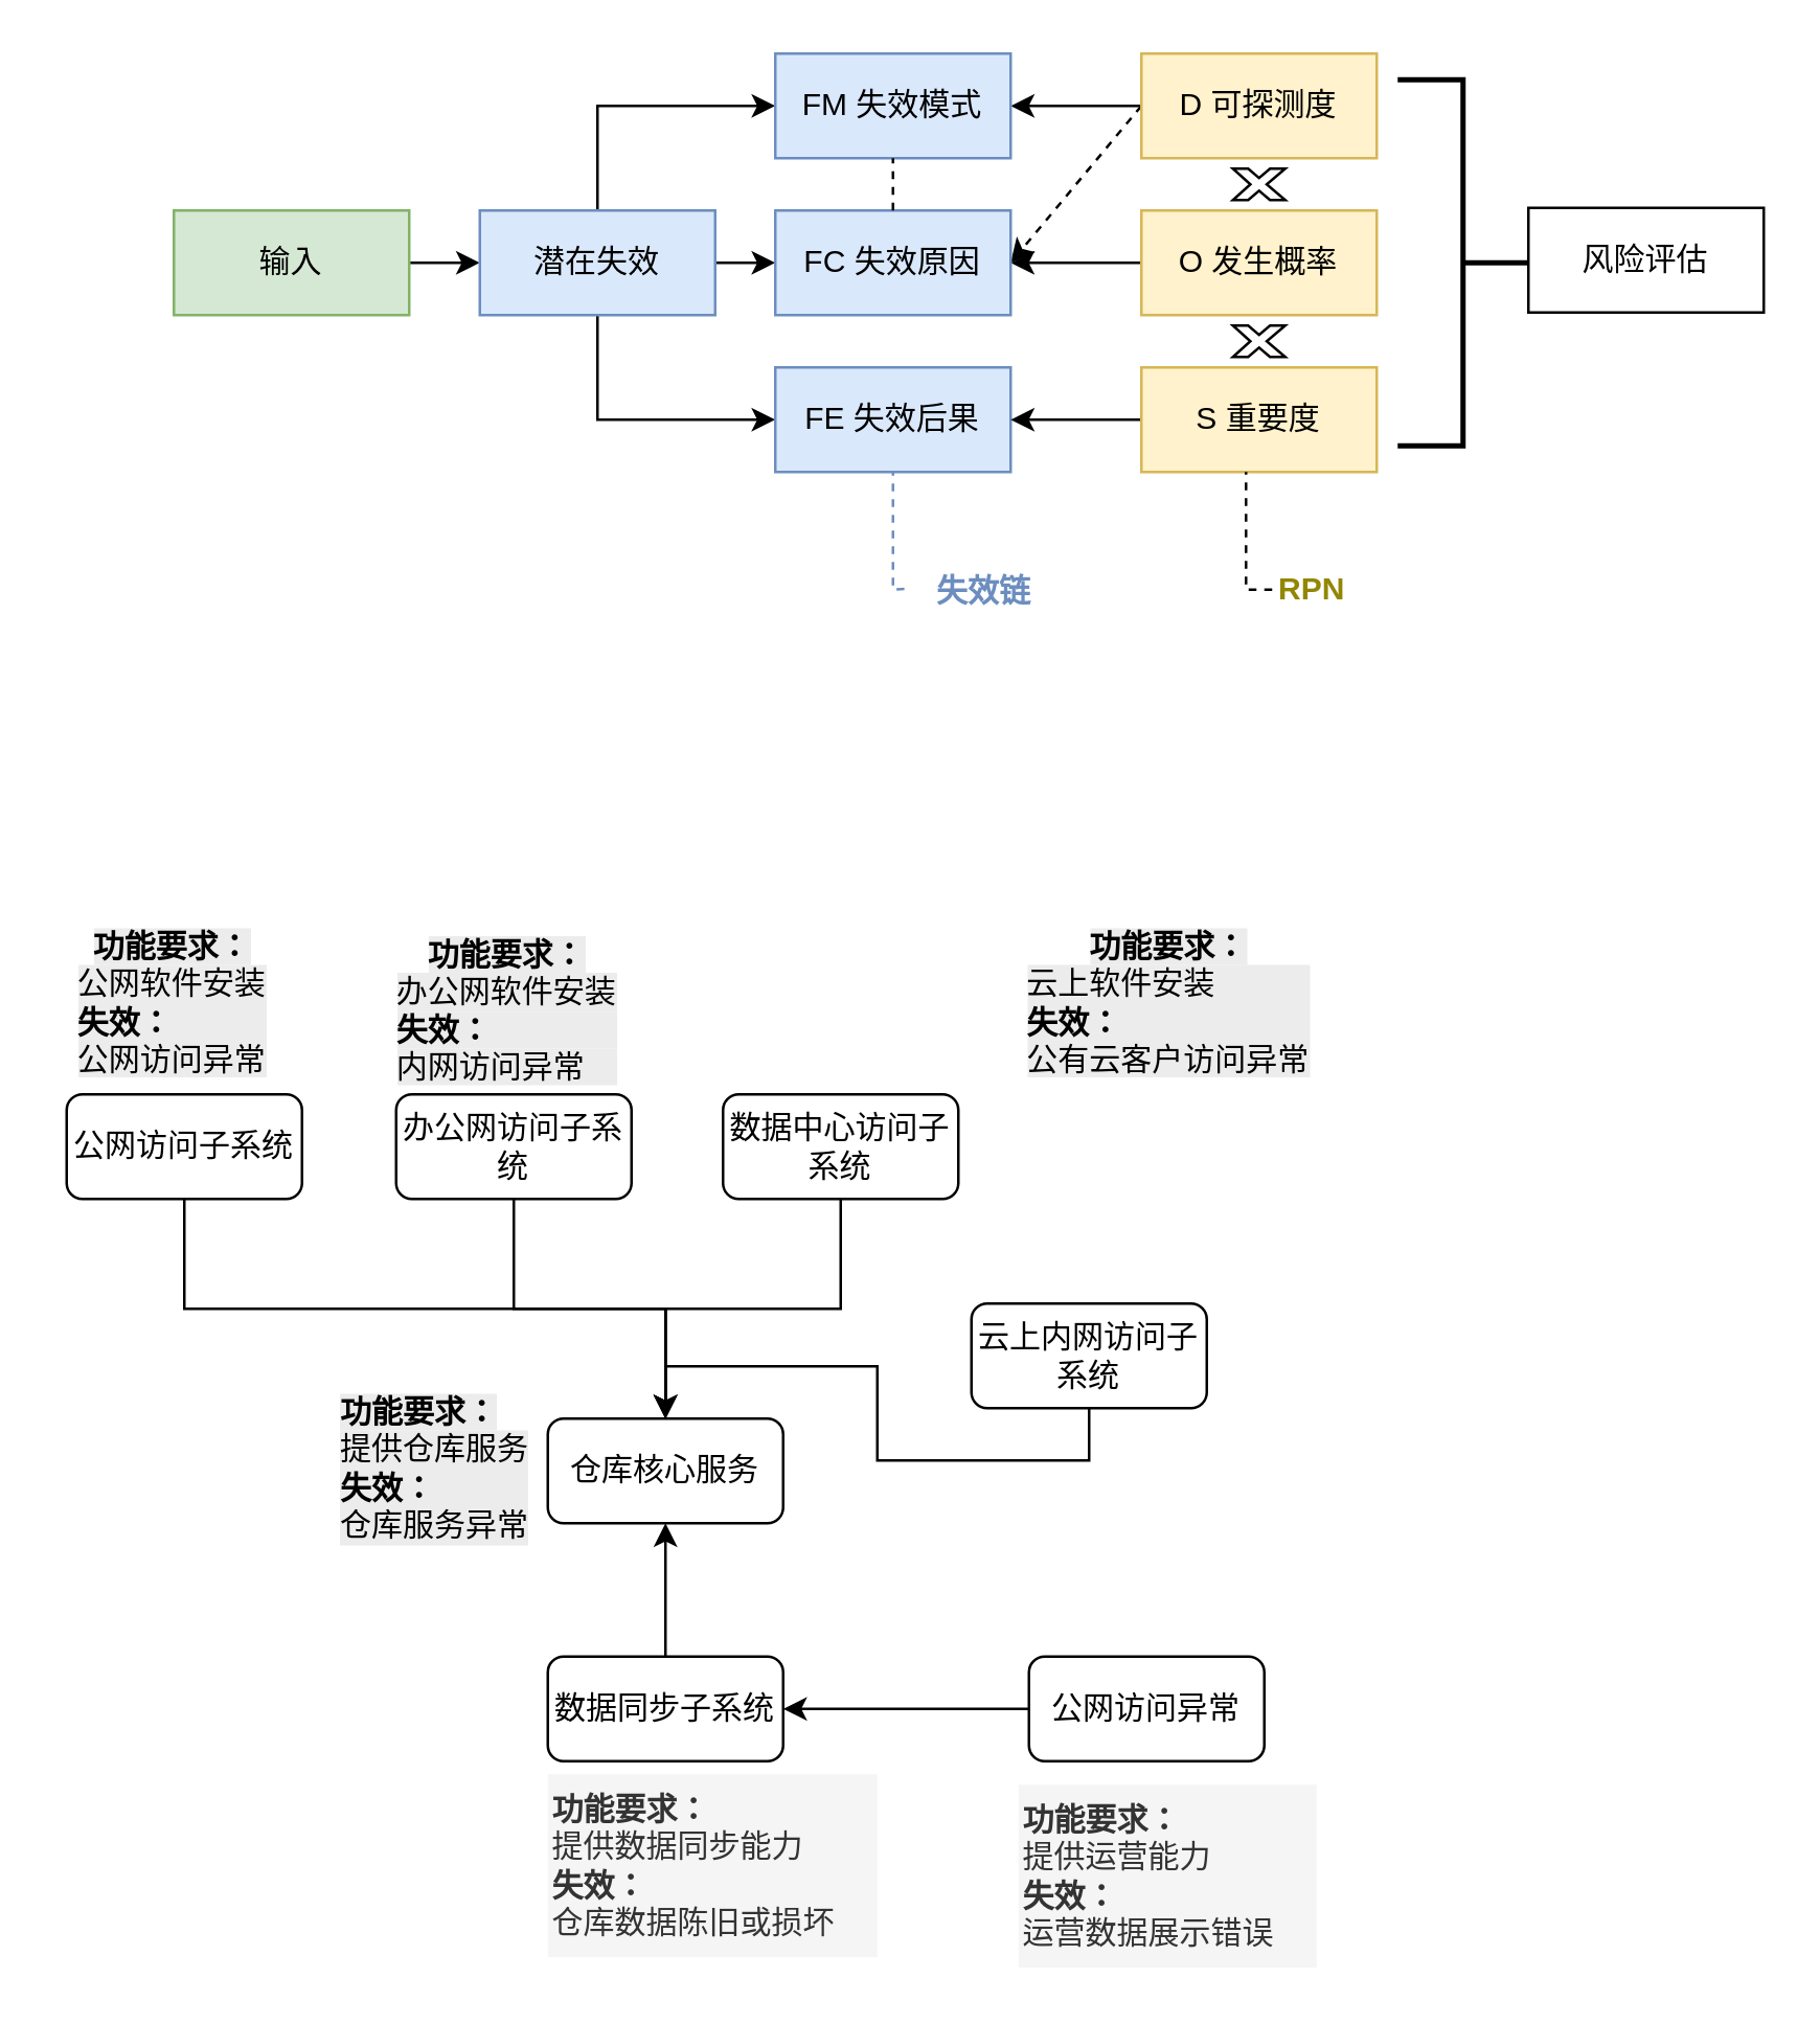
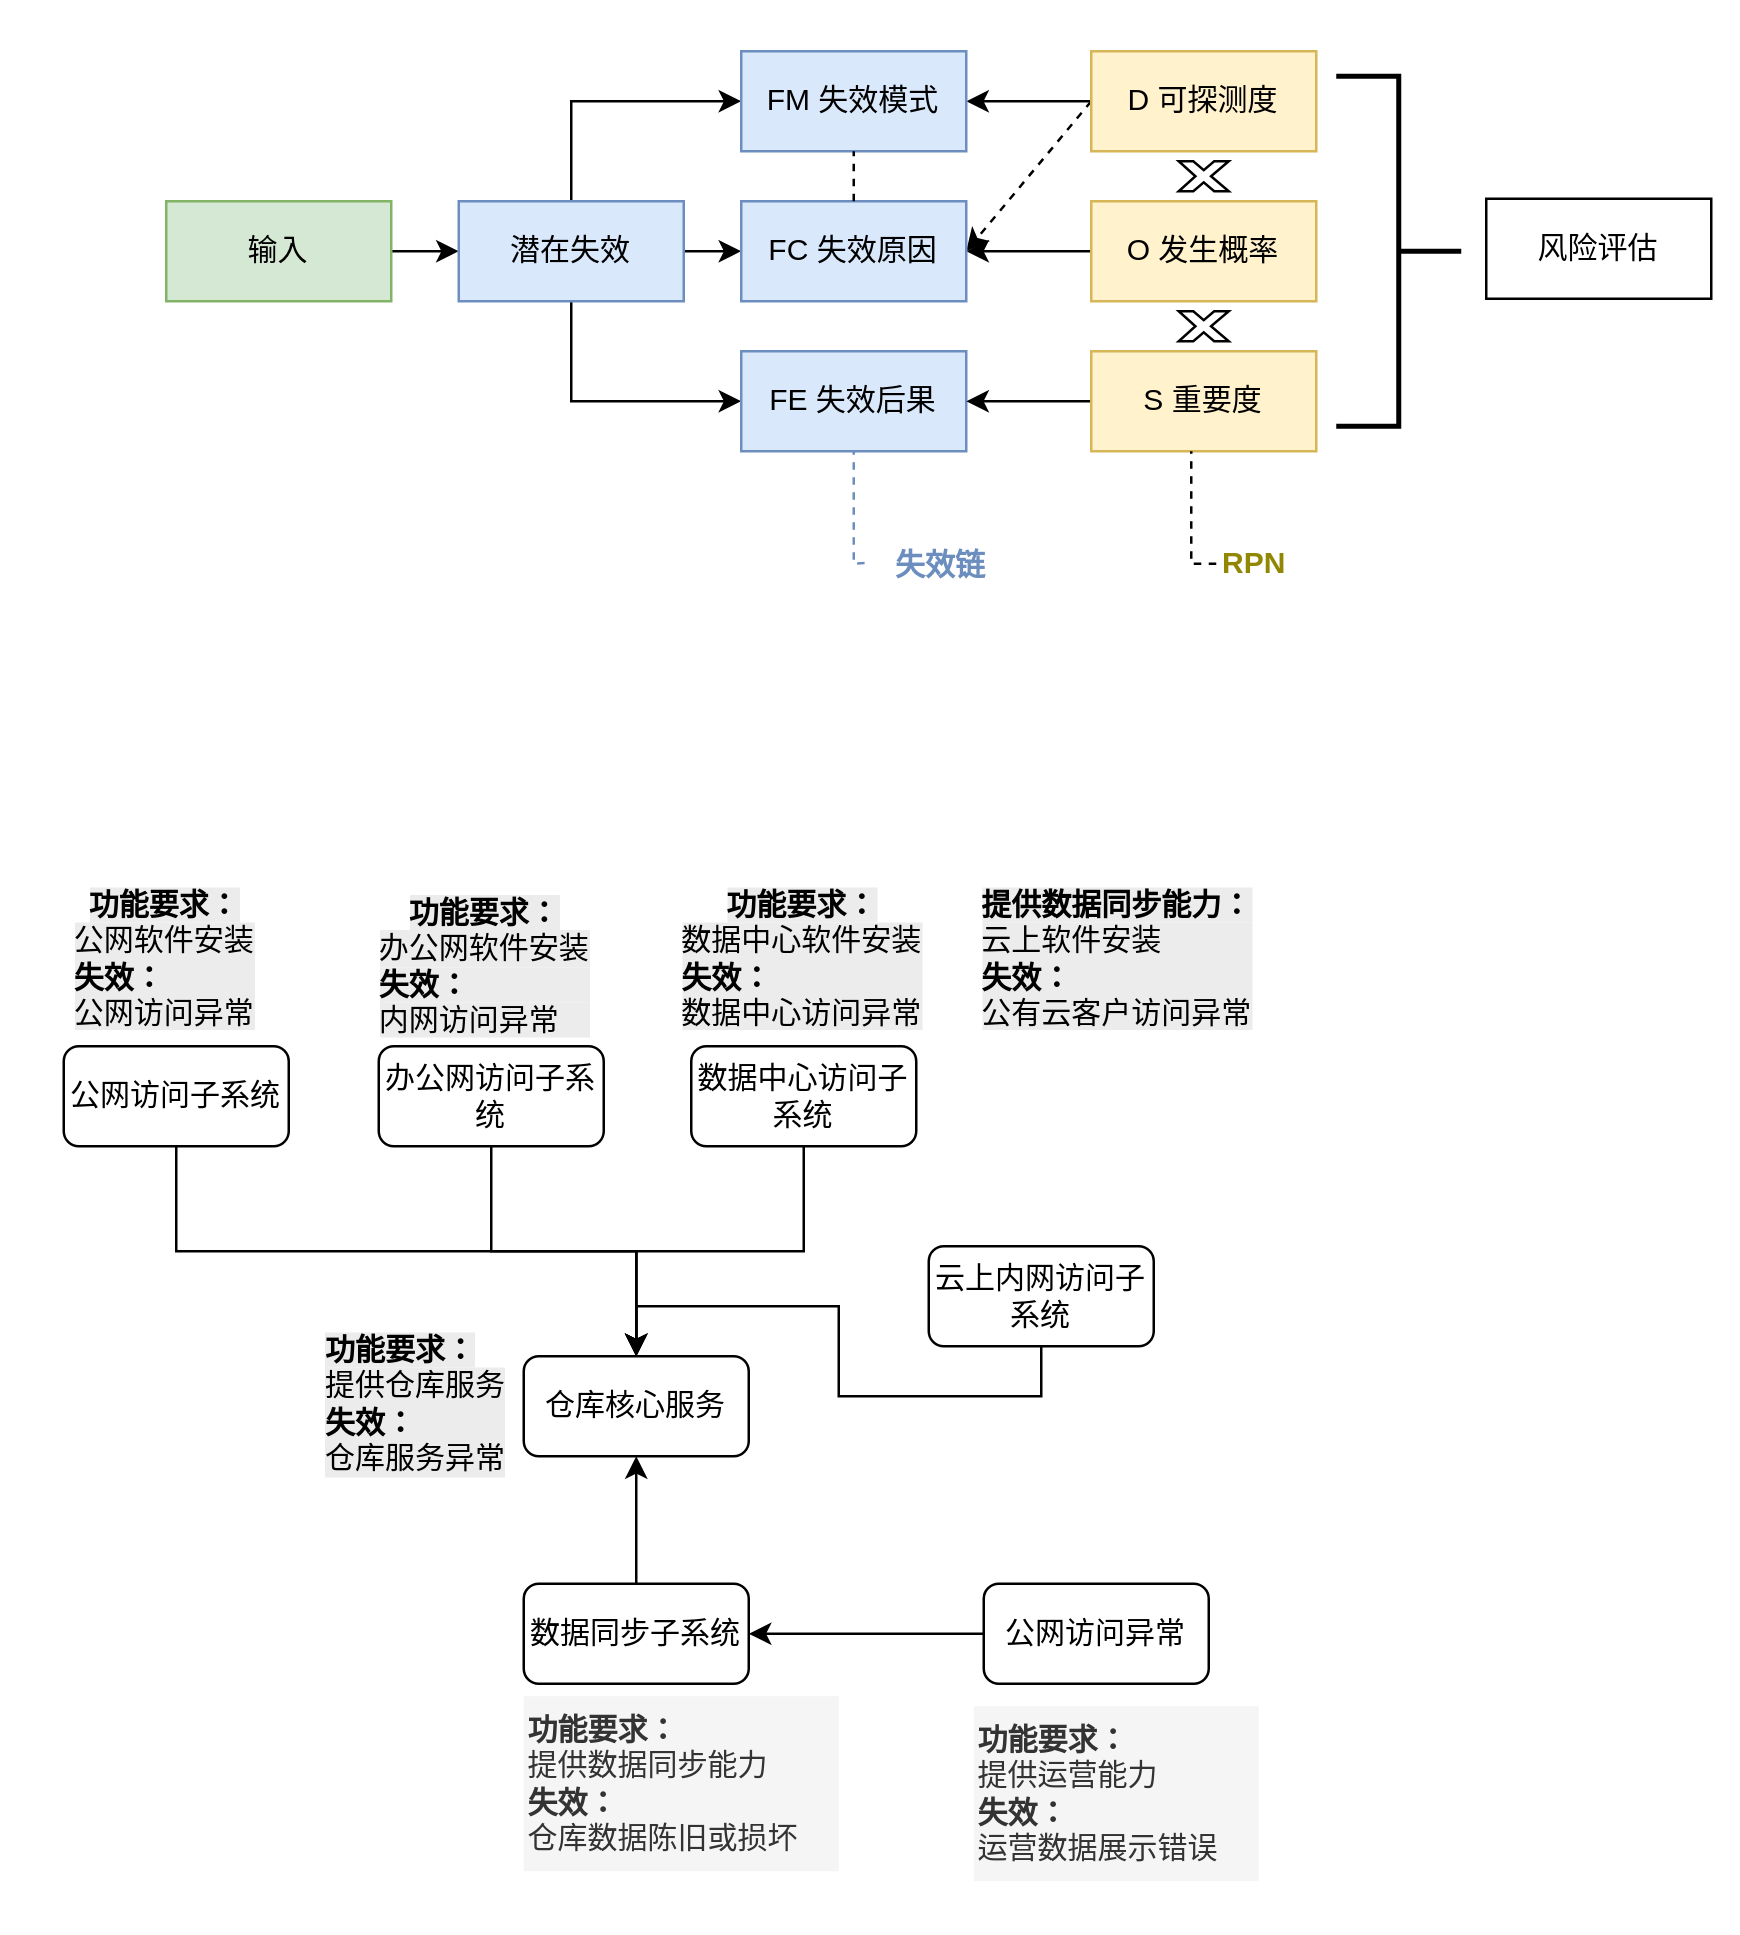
- <mxCell id="20" value="风险评估" style="rounded=0;whiteSpace=wrap;html=1;" parent="1" vertex="1"><mxGeometry x="584" y="79" width="90" height="40" as="geometry" /></mxCell>
+ <mxCell id="20" value="风险评估" style="rounded=0;whiteSpace=wrap;html=1;" parent="1" vertex="1"><mxGeometry x="594" y="79" width="90" height="40" as="geometry" /></mxCell>
+ <mxCell id="44" value="&lt;b style=&quot;text-align: left; background-color: rgb(236, 236, 236);&quot;&gt;功能要求：&lt;/b&gt;&lt;div style=&quot;text-align: left; background-color: rgb(236, 236, 236);&quot;&gt;数据中心软件安装&lt;/div&gt;&lt;div style=&quot;text-align: left; background-color: rgb(236, 236, 236);&quot;&gt;&lt;b&gt;失效：&lt;/b&gt;&lt;/div&gt;&lt;div style=&quot;text-align: left; background-color: rgb(236, 236, 236);&quot;&gt;数据中心访问异常&lt;/div&gt;" style="text;html=1;align=center;verticalAlign=middle;resizable=0;points=[];autosize=1;strokeColor=none;fillColor=none;" vertex="1" parent="1"><mxGeometry x="263" y="348" width="114" height="70" as="geometry" /></mxCell>
- <mxCell id="45" value="&lt;b style=&quot;text-align: left; background-color: rgb(236, 236, 236);&quot;&gt;功能要求：&lt;/b&gt;&lt;div style=&quot;text-align: left; background-color: rgb(236, 236, 236);&quot;&gt;云上软件安装&lt;/div&gt;&lt;div style=&quot;text-align: left; background-color: rgb(236, 236, 236);&quot;&gt;&lt;b&gt;失效：&lt;/b&gt;&lt;/div&gt;&lt;div style=&quot;text-align: left; background-color: rgb(236, 236, 236);&quot;&gt;公有云客户访问异常&lt;/div&gt;" style="text;html=1;align=center;verticalAlign=middle;resizable=0;points=[];autosize=1;strokeColor=none;fillColor=none;" vertex="1" parent="1"><mxGeometry x="383" y="348" width="126" height="70" as="geometry" /></mxCell>
+ <mxCell id="45" value="&lt;b style=&quot;text-align: left; background-color: rgb(236, 236, 236);&quot;&gt;提供数据同步能力：&lt;/b&gt;&lt;div style=&quot;text-align: left; background-color: rgb(236, 236, 236);&quot;&gt;云上软件安装&lt;/div&gt;&lt;div style=&quot;text-align: left; background-color: rgb(236, 236, 236);&quot;&gt;&lt;b&gt;失效：&lt;/b&gt;&lt;/div&gt;&lt;div style=&quot;text-align: left; background-color: rgb(236, 236, 236);&quot;&gt;公有云客户访问异常&lt;/div&gt;" style="text;html=1;align=center;verticalAlign=middle;resizable=0;points=[];autosize=1;strokeColor=none;fillColor=none;" vertex="1" parent="1"><mxGeometry x="383" y="348" width="126" height="70" as="geometry" /></mxCell>
